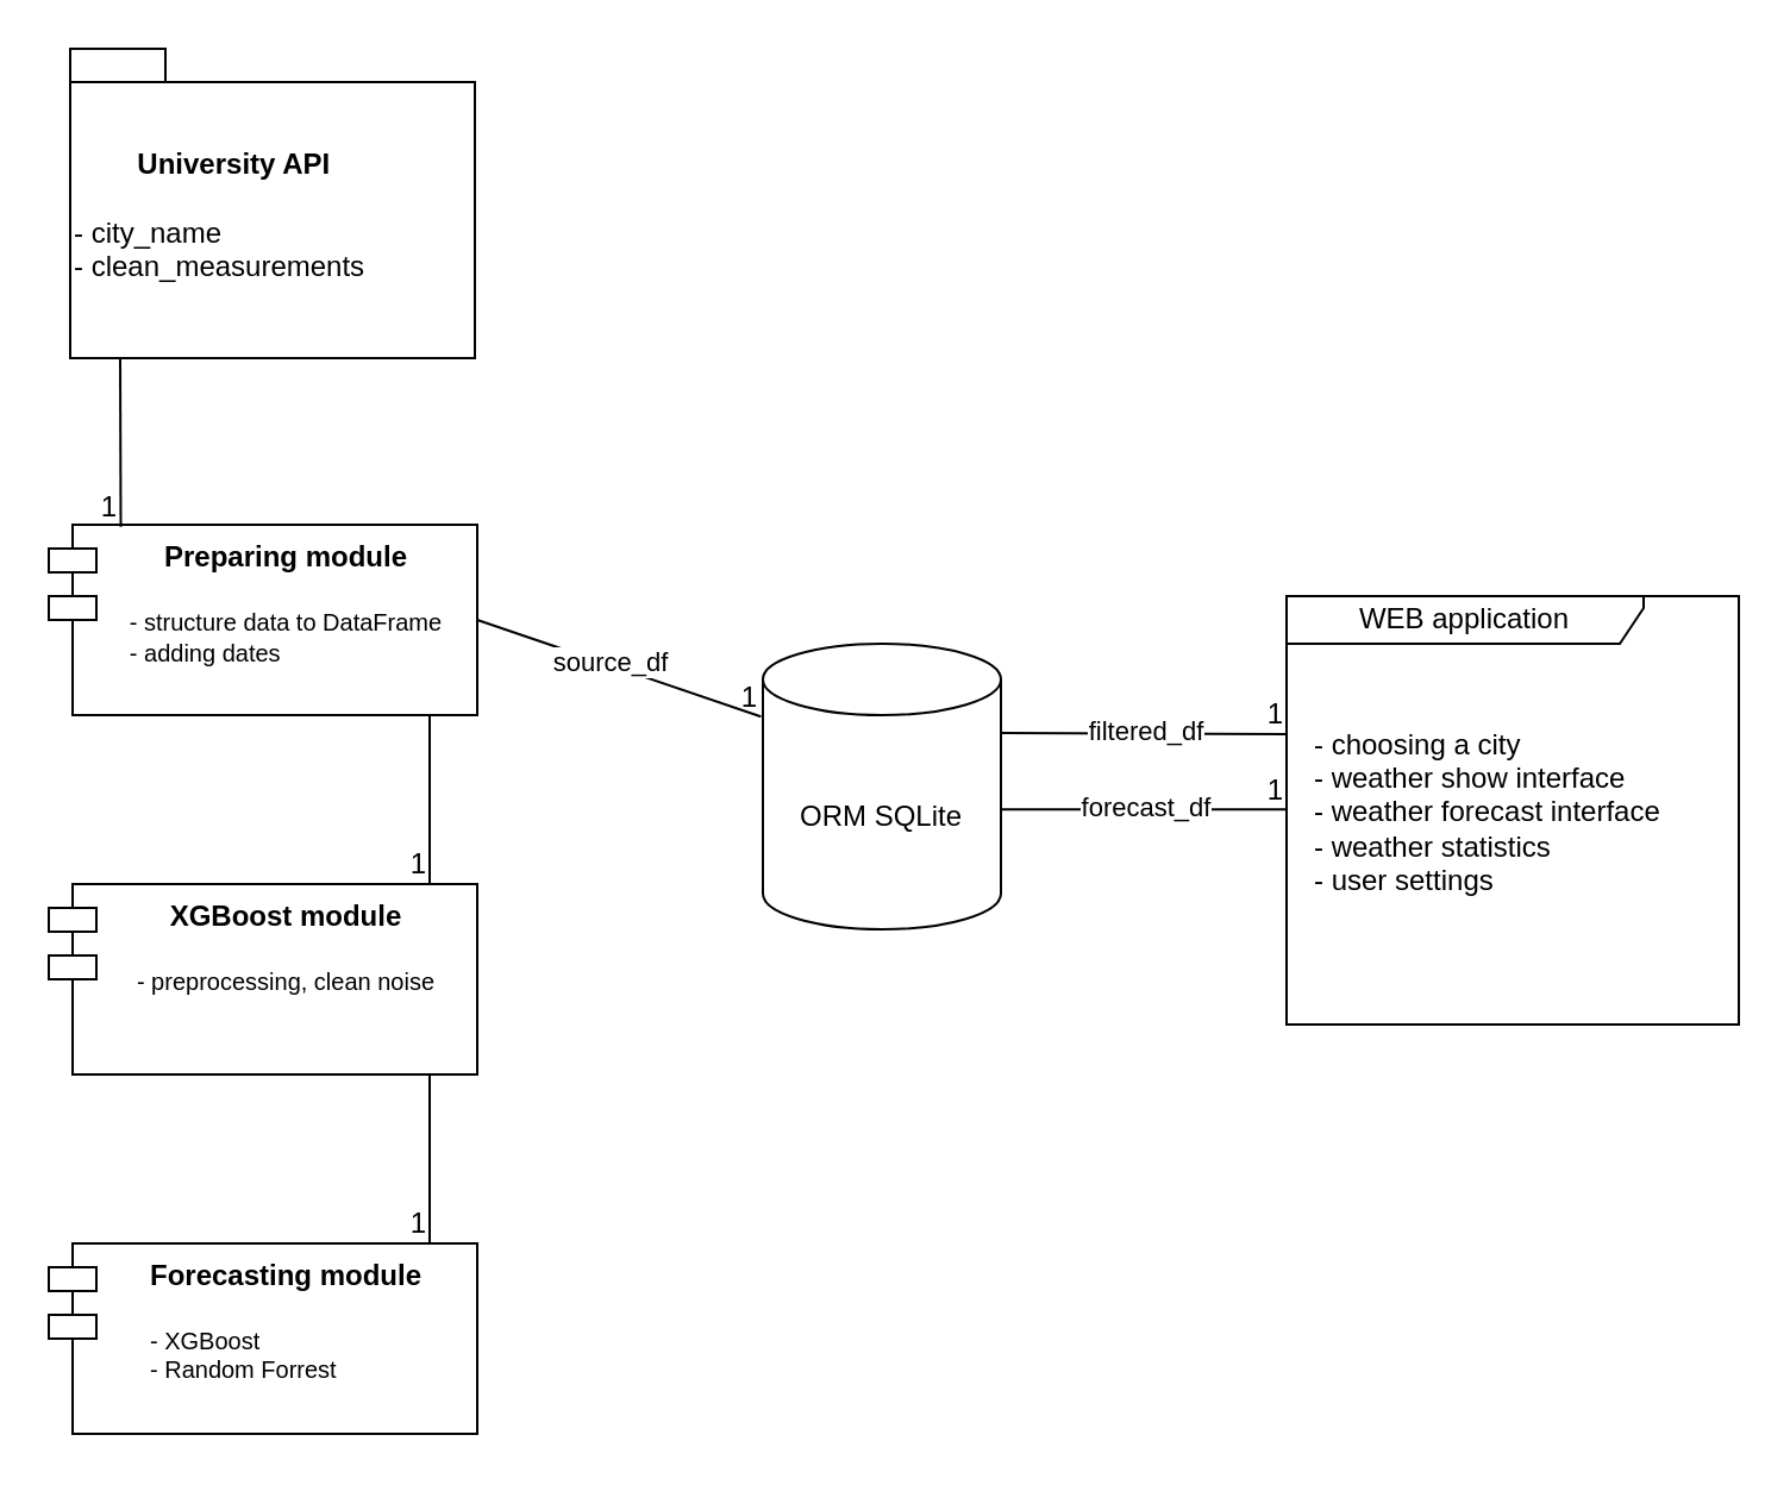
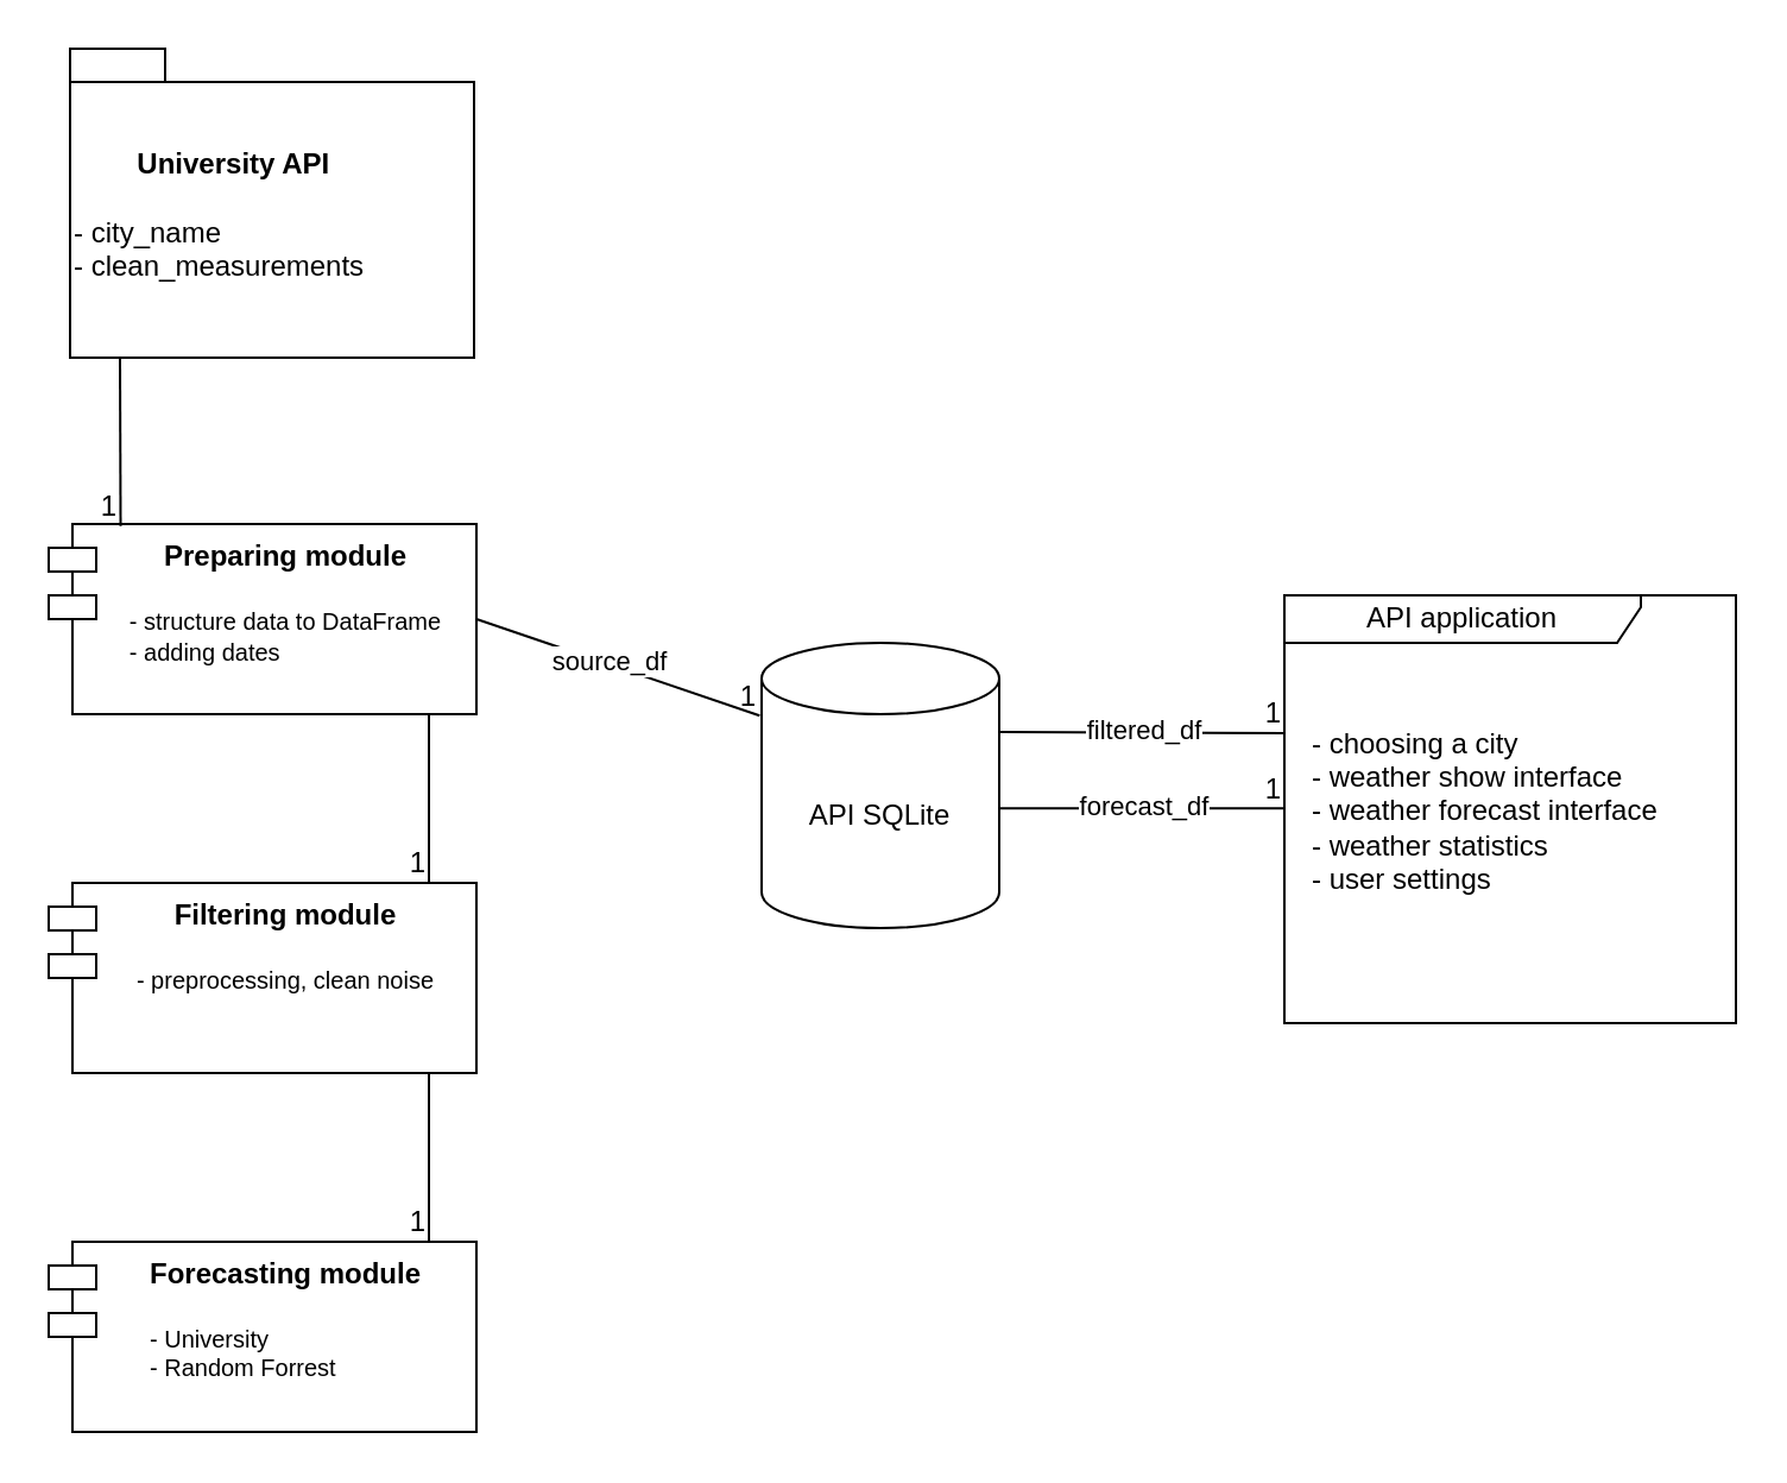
- <mxCell id="14" value="WEB application" style="shape=umlFrame;whiteSpace=wrap;html=1;pointerEvents=0;width=150;height=20;" vertex="1" parent="1"><mxGeometry x="540" y="250" width="190" height="180" as="geometry" /></mxCell>
+ <mxCell id="14" value="API application" style="shape=umlFrame;whiteSpace=wrap;html=1;pointerEvents=0;width=150;height=20;" vertex="1" parent="1"><mxGeometry x="540" y="250" width="190" height="180" as="geometry" /></mxCell>
- <mxCell id="3" value="ORM SQLite" style="shape=cylinder3;whiteSpace=wrap;html=1;boundedLbl=1;backgroundOutline=1;size=15;" vertex="1" parent="1"><mxGeometry x="320" y="270" width="100" height="120" as="geometry" /></mxCell>
+ <mxCell id="3" value="API SQLite" style="shape=cylinder3;whiteSpace=wrap;html=1;boundedLbl=1;backgroundOutline=1;size=15;" vertex="1" parent="1"><mxGeometry x="320" y="270" width="100" height="120" as="geometry" /></mxCell>
- <mxCell id="10" value="&lt;b&gt;XGBoost module&lt;/b&gt;&lt;br&gt;&lt;br&gt;&lt;div style=&quot;text-align: left; font-size: 10px;&quot;&gt;&lt;span style=&quot;background-color: initial;&quot;&gt;&lt;font style=&quot;font-size: 10px;&quot;&gt;- preprocessing&lt;/font&gt;&lt;/span&gt;&lt;span style=&quot;background-color: initial;&quot;&gt;, clean noise&lt;/span&gt;&lt;/div&gt;" style="shape=module;align=left;spacingLeft=20;align=center;verticalAlign=top;whiteSpace=wrap;html=1;" vertex="1" parent="1"><mxGeometry x="20" y="371" width="180" height="80" as="geometry" /></mxCell>
+ <mxCell id="10" value="&lt;b&gt;Filtering module&lt;/b&gt;&lt;br&gt;&lt;br&gt;&lt;div style=&quot;text-align: left; font-size: 10px;&quot;&gt;&lt;span style=&quot;background-color: initial;&quot;&gt;&lt;font style=&quot;font-size: 10px;&quot;&gt;- preprocessing&lt;/font&gt;&lt;/span&gt;&lt;span style=&quot;background-color: initial;&quot;&gt;, clean noise&lt;/span&gt;&lt;/div&gt;" style="shape=module;align=left;spacingLeft=20;align=center;verticalAlign=top;whiteSpace=wrap;html=1;" vertex="1" parent="1"><mxGeometry x="20" y="371" width="180" height="80" as="geometry" /></mxCell>
- <mxCell id="13" value="&lt;b&gt;Forecasting module&lt;/b&gt;&lt;br&gt;&lt;br&gt;&lt;div style=&quot;text-align: left; font-size: 10px;&quot;&gt;&lt;span style=&quot;background-color: initial;&quot;&gt;&lt;font style=&quot;font-size: 10px;&quot;&gt;- XGBoost&lt;/font&gt;&lt;/span&gt;&lt;/div&gt;&lt;div style=&quot;text-align: left; font-size: 10px;&quot;&gt;&lt;span style=&quot;background-color: initial;&quot;&gt;&lt;font style=&quot;font-size: 10px;&quot;&gt;- Random Forrest&lt;/font&gt;&lt;/span&gt;&lt;/div&gt;" style="shape=module;align=left;spacingLeft=20;align=center;verticalAlign=top;whiteSpace=wrap;html=1;" vertex="1" parent="1"><mxGeometry x="20" y="522" width="180" height="80" as="geometry" /></mxCell>
+ <mxCell id="13" value="&lt;b&gt;Forecasting module&lt;/b&gt;&lt;br&gt;&lt;br&gt;&lt;div style=&quot;text-align: left; font-size: 10px;&quot;&gt;&lt;span style=&quot;background-color: initial;&quot;&gt;&lt;font style=&quot;font-size: 10px;&quot;&gt;- University&lt;/font&gt;&lt;/span&gt;&lt;/div&gt;&lt;div style=&quot;text-align: left; font-size: 10px;&quot;&gt;&lt;span style=&quot;background-color: initial;&quot;&gt;&lt;font style=&quot;font-size: 10px;&quot;&gt;- Random Forrest&lt;/font&gt;&lt;/span&gt;&lt;/div&gt;" style="shape=module;align=left;spacingLeft=20;align=center;verticalAlign=top;whiteSpace=wrap;html=1;" vertex="1" parent="1"><mxGeometry x="20" y="522" width="180" height="80" as="geometry" /></mxCell>
